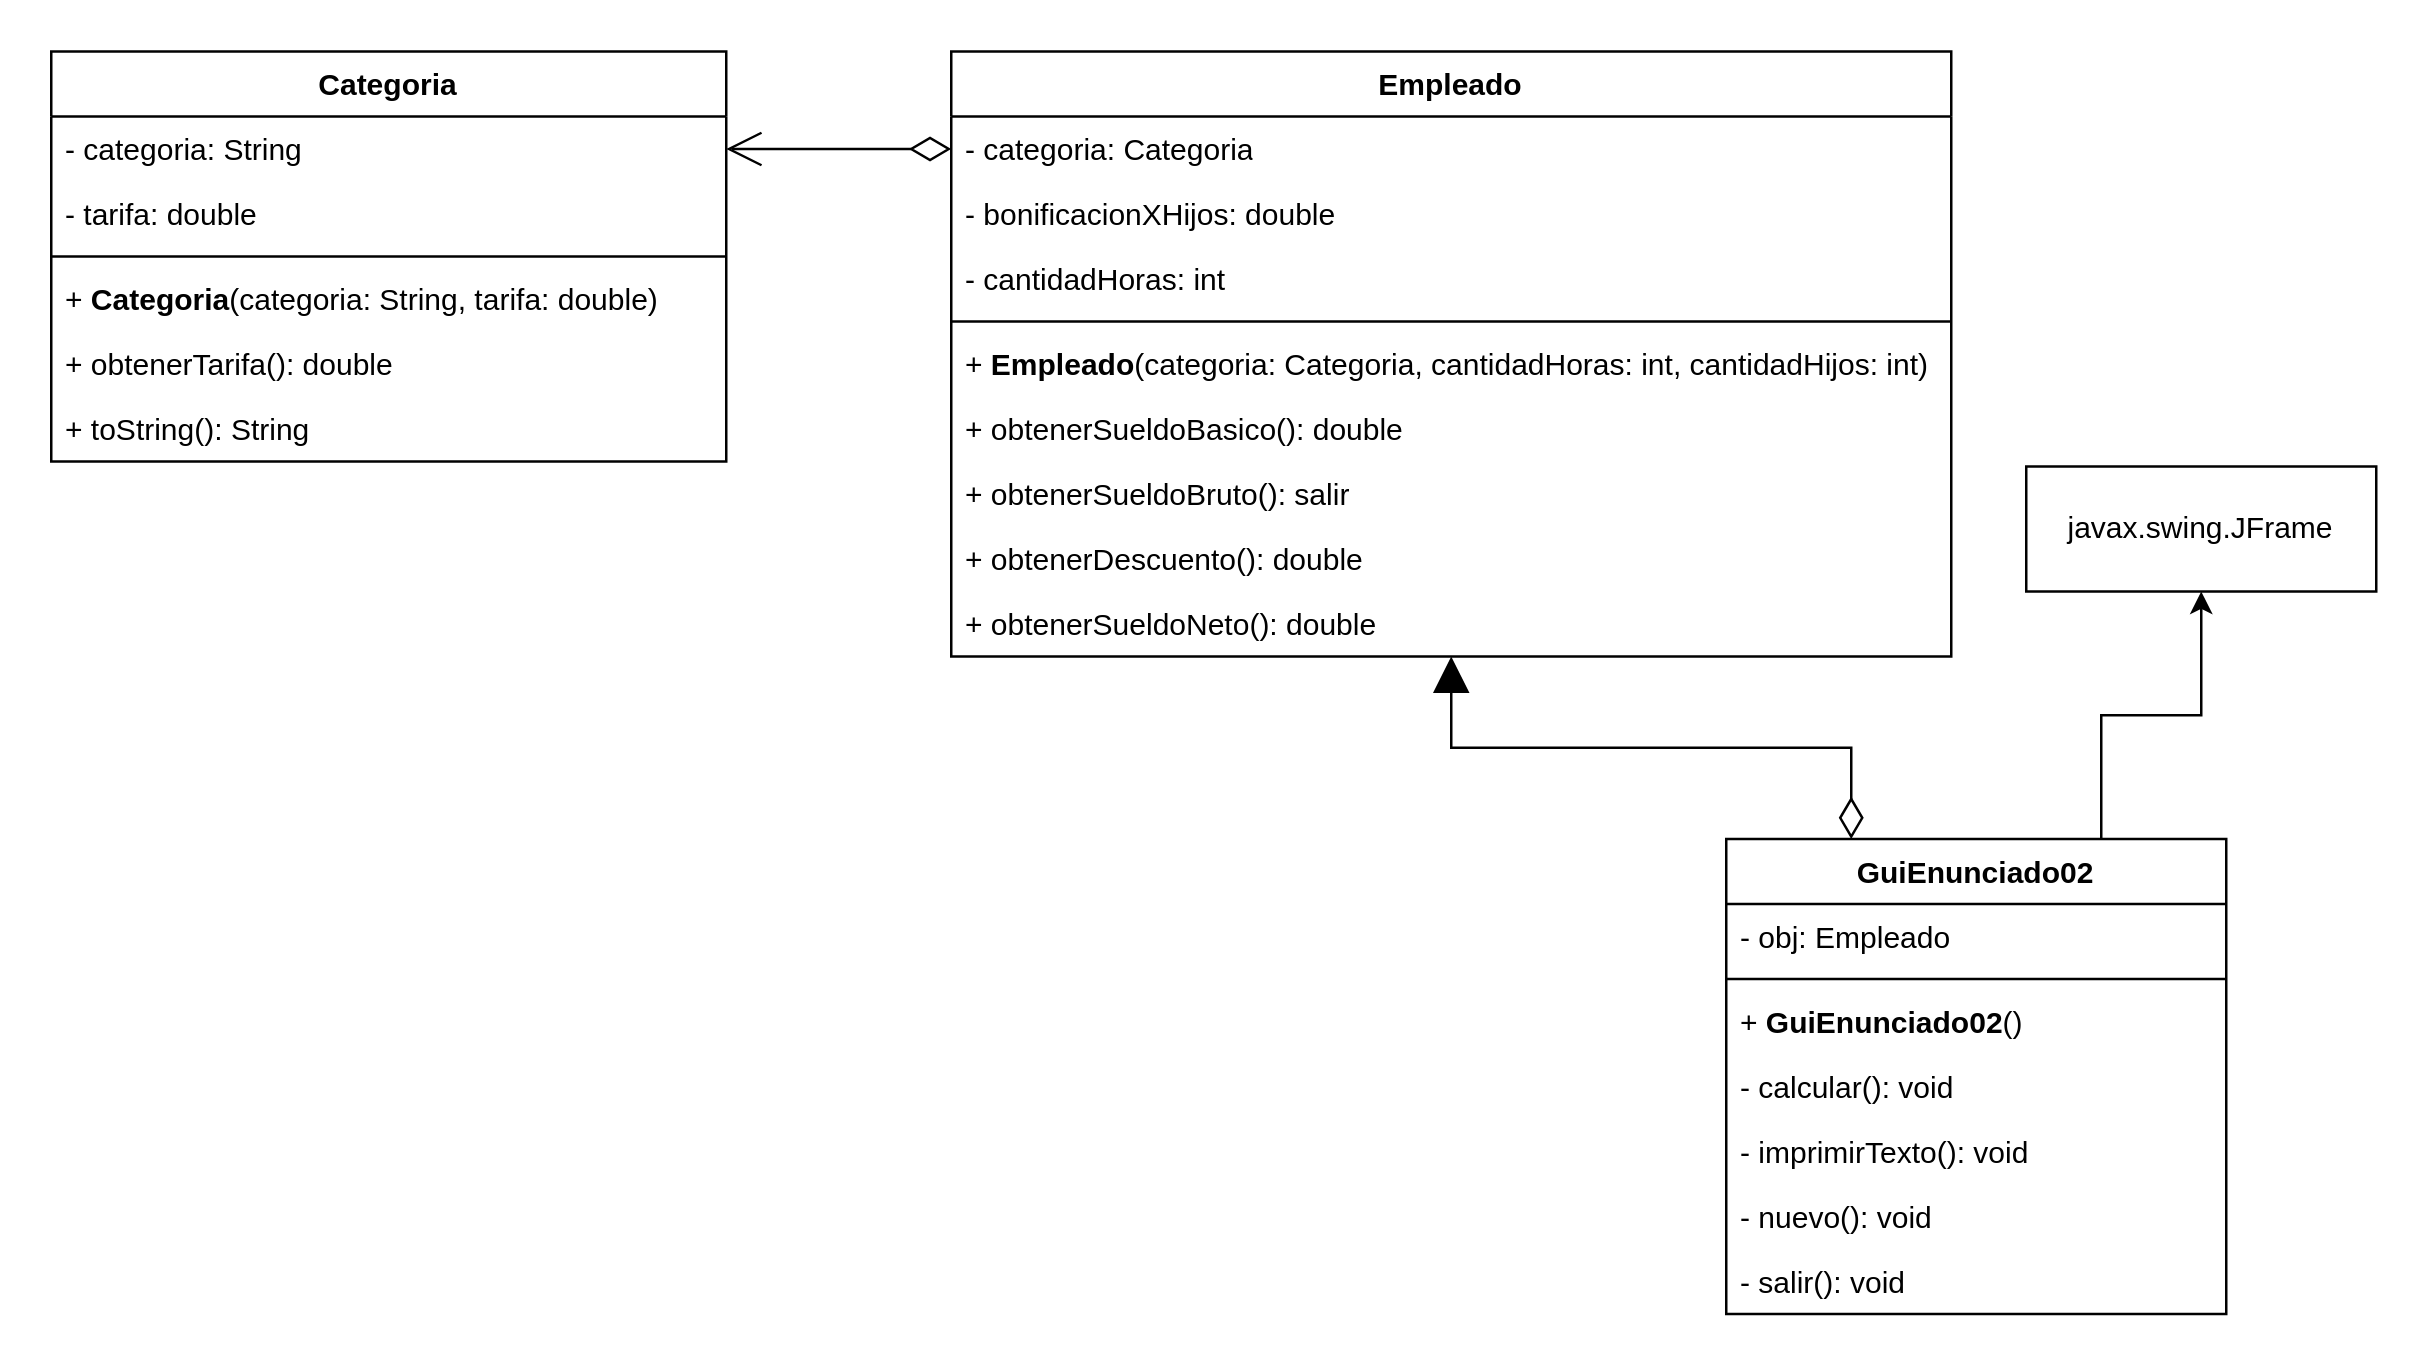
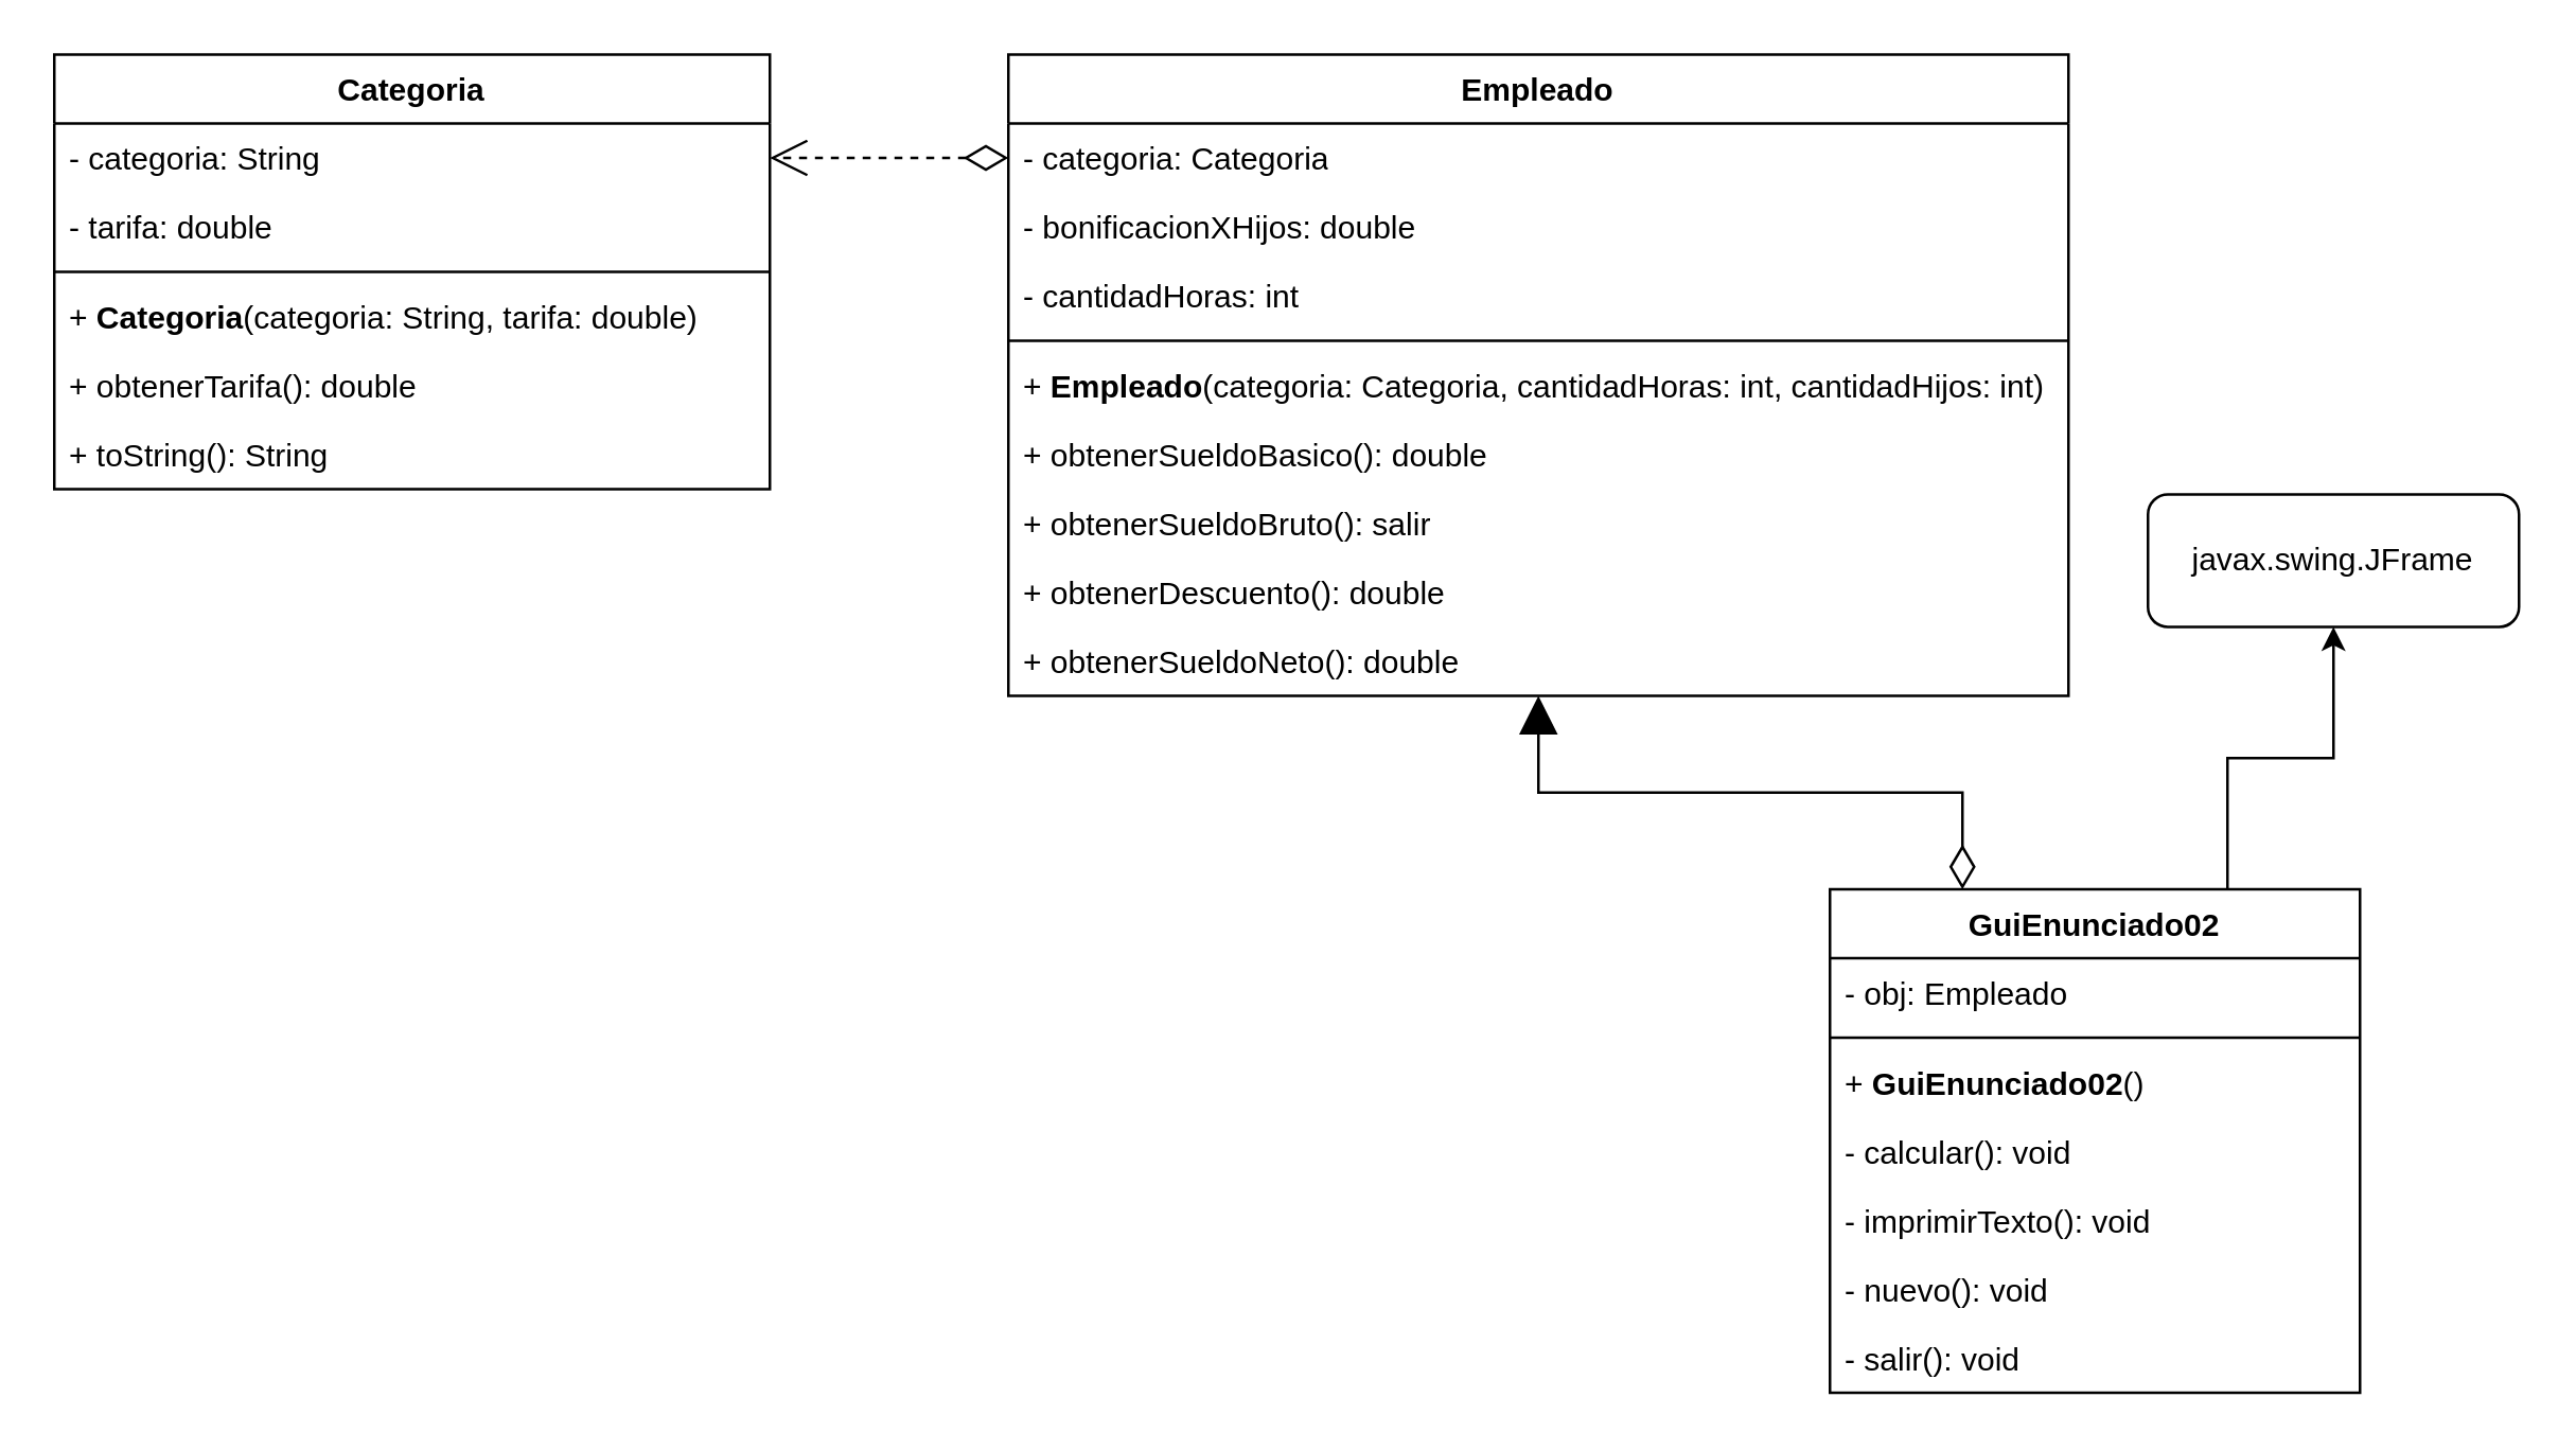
- <mxCell id="30" value="" style="endArrow=open;html=1;endSize=12;startArrow=diamondThin;startSize=14;startFill=0;edgeStyle=orthogonalEdgeStyle;align=left;verticalAlign=bottom;rounded=0;entryX=1;entryY=0.5;entryDx=0;entryDy=0;exitX=0;exitY=0.5;exitDx=0;exitDy=0;" parent="1" source="3" target="24" edge="1"><mxGeometry x="-1" y="3" relative="1" as="geometry"><mxPoint x="230" y="278" as="sourcePoint" /><mxPoint x="390" y="278" as="targetPoint" /></mxGeometry></mxCell>
+ <mxCell id="30" value="" style="endArrow=open;html=1;endSize=12;startArrow=diamondThin;startSize=14;startFill=0;edgeStyle=orthogonalEdgeStyle;align=left;verticalAlign=bottom;rounded=0;entryX=1;entryY=0.5;entryDx=0;entryDy=0;exitX=0;exitY=0.5;exitDx=0;exitDy=0;dashed=1;" parent="1" source="3" target="24" edge="1"><mxGeometry x="-1" y="3" relative="1" as="geometry"><mxPoint x="230" y="278" as="sourcePoint" /><mxPoint x="390" y="278" as="targetPoint" /></mxGeometry></mxCell>
- <mxCell id="21" value="javax.swing.JFrame" style="html=1;whiteSpace=wrap;" parent="1" vertex="1"><mxGeometry x="810" y="186" width="140" height="50" as="geometry" /></mxCell>
+ <mxCell id="21" value="javax.swing.JFrame" style="html=1;whiteSpace=wrap;rounded=1;" parent="1" vertex="1"><mxGeometry x="810" y="186" width="140" height="50" as="geometry" /></mxCell>
